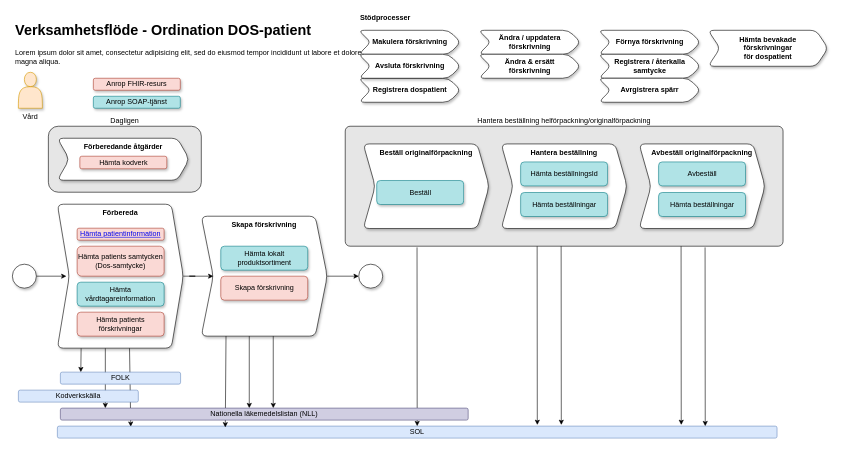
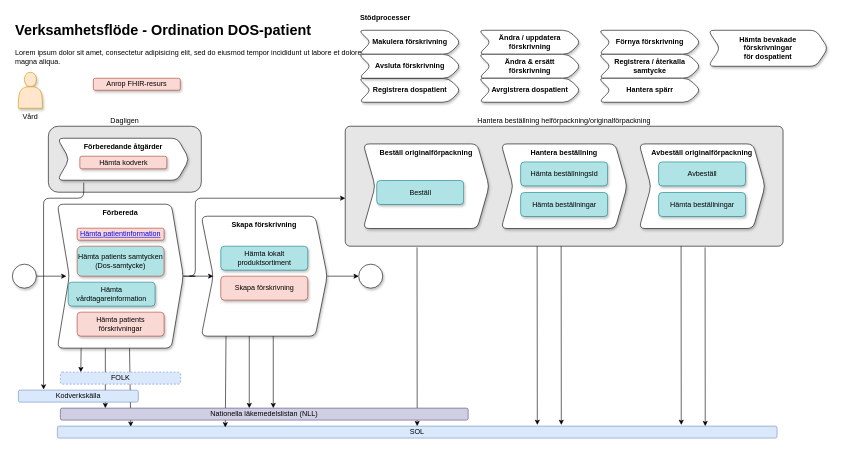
+ <mxCell id="27" value="Avrgistrera dospatient" style="shape=step;perimeter=stepPerimeter;whiteSpace=wrap;html=1;fixedSize=1;rounded=1;shadow=1;fontStyle=1" vertex="1" parent="1"><mxGeometry x="797.5" y="130" width="170" height="40" as="geometry" /></mxCell>
- <mxCell id="25" value="Avrgistrera spärr" style="shape=step;perimeter=stepPerimeter;whiteSpace=wrap;html=1;fixedSize=1;rounded=1;shadow=1;fontStyle=1" vertex="1" parent="1"><mxGeometry x="997.5" y="130" width="170" height="40" as="geometry" /></mxCell>
+ <mxCell id="25" value="Hantera spärr" style="shape=step;perimeter=stepPerimeter;whiteSpace=wrap;html=1;fixedSize=1;rounded=1;shadow=1;fontStyle=1" vertex="1" parent="1"><mxGeometry x="997.5" y="130" width="170" height="40" as="geometry" /></mxCell>
- <mxCell id="7" value="Anrop SOAP-tjänst" style="rounded=1;whiteSpace=wrap;html=1;shadow=1;fontSize=12;fillColor=#b0e3e6;strokeColor=#0e8088;" vertex="1" parent="1"><mxGeometry x="155" y="160" width="145" height="20" as="geometry" /></mxCell>
+ <mxCell id="14" style="edgeStyle=orthogonalEdgeStyle;rounded=1;orthogonalLoop=1;jettySize=auto;html=1;exitX=1;exitY=0.5;exitDx=0;exitDy=0;" edge="1" parent="1" source="53" target="36"><mxGeometry relative="1" as="geometry"><Array as="points"><mxPoint x="325" y="460" /><mxPoint x="325" y="330" /></Array></mxGeometry></mxCell>
- <mxCell id="55" value="Hämta patients samtycken (Dos-samtycke)" style="rounded=1;whiteSpace=wrap;html=1;shadow=1;fontSize=12;fillColor=#fad9d5;strokeColor=#ae4132;" vertex="1" parent="1"><mxGeometry x="128" y="410" width="145" height="50" as="geometry" /></mxCell>
+ <mxCell id="55" value="Hämta patients samtycken (Dos-samtycke)" style="rounded=1;whiteSpace=wrap;html=1;shadow=1;fontSize=12;fillColor=#b0e3e6;strokeColor=#ae4132;" vertex="1" parent="1"><mxGeometry x="128" y="410" width="145" height="50" as="geometry" /></mxCell>
+ <mxCell id="30" value="" style="endArrow=classic;html=1;horizontal=0;labelPosition=right;verticalLabelPosition=middle;align=left;verticalAlign=middle;entryX=0.21;entryY=-0.05;entryDx=0;entryDy=0;entryPerimeter=0;exitX=0.2;exitY=1.057;exitDx=0;exitDy=0;exitPerimeter=0;" edge="1" parent="1" source="4" target="58"><mxGeometry x="0.938" relative="1" as="geometry"><mxPoint x="130" y="340" as="sourcePoint" /><mxPoint x="139.6" y="650" as="targetPoint" /><mxPoint as="offset" /><Array as="points"><mxPoint x="139" y="330" /><mxPoint x="72" y="330" /></Array></mxGeometry></mxCell>
- <mxCell id="57" value="Hämta vårdtagareinformation" style="rounded=1;whiteSpace=wrap;html=1;shadow=1;fontSize=12;fillColor=#b0e3e6;strokeColor=#0e8088;" vertex="1" parent="1"><mxGeometry x="128" y="470" width="145" height="40" as="geometry" /></mxCell>
+ <mxCell id="57" value="Hämta vårdtagareinformation" style="rounded=1;whiteSpace=wrap;html=1;shadow=1;fontSize=12;fillColor=#b0e3e6;strokeColor=#0e8088;" vertex="1" parent="1"><mxGeometry x="113" y="470" width="145" height="40" as="geometry" /></mxCell>
- <mxCell id="29" value="FOLK" style="whiteSpace=wrap;html=1;fillColor=#dae8fc;strokeColor=#6c8ebf;rounded=1;" vertex="1" parent="1"><mxGeometry x="100" y="620" width="200.5" height="20" as="geometry" /></mxCell>
+ <mxCell id="29" value="FOLK" style="whiteSpace=wrap;html=1;fillColor=#dae8fc;strokeColor=#6c8ebf;rounded=1;dashed=1;" vertex="1" parent="1"><mxGeometry x="100" y="620" width="200.5" height="20" as="geometry" /></mxCell>
